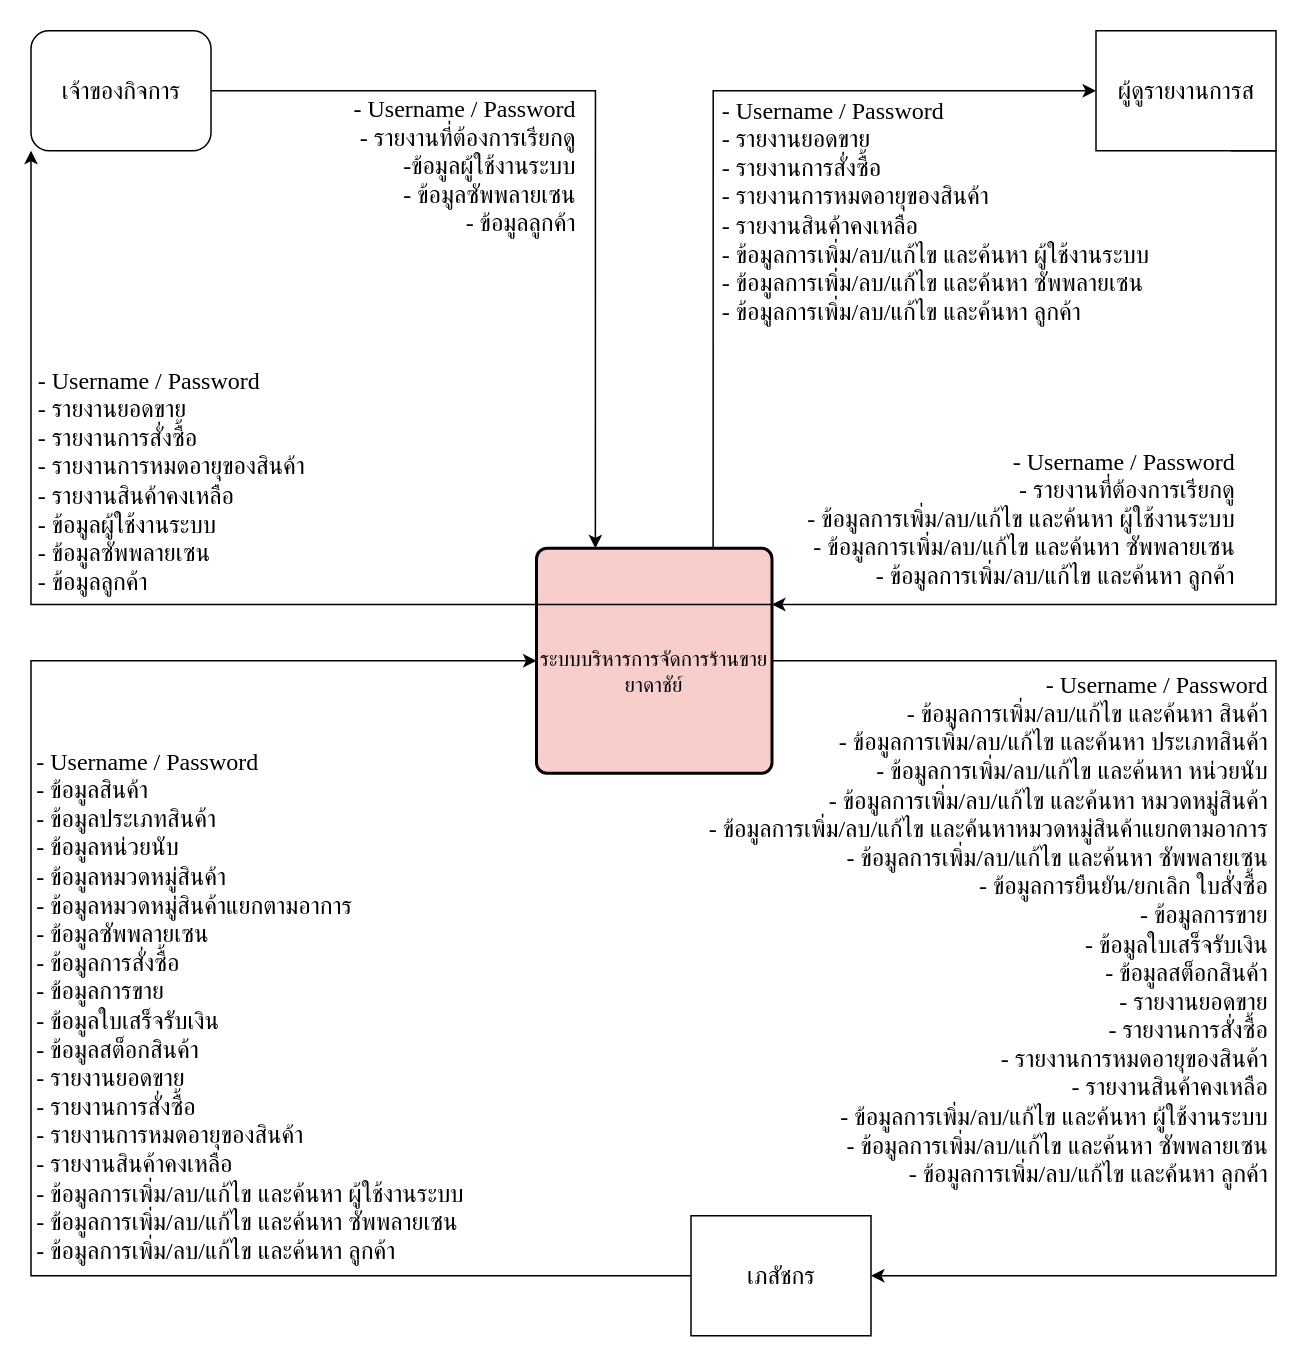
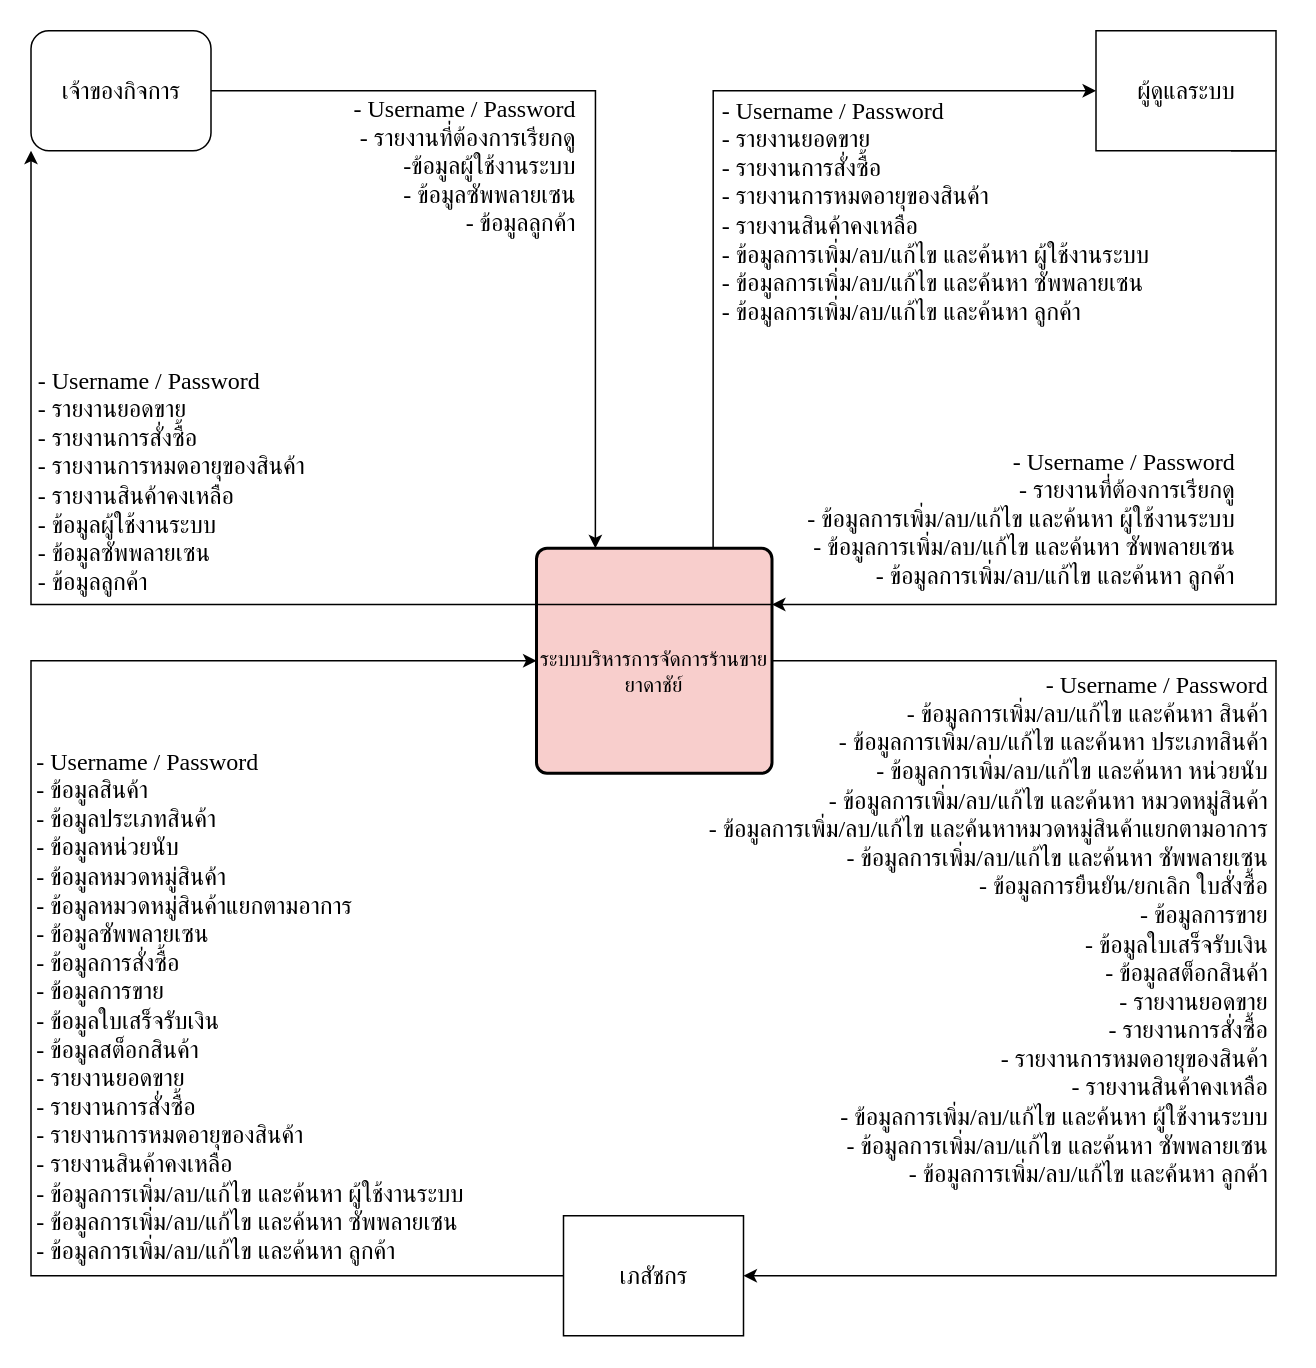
- <mxCell id="10" value="ผู้ดูรายงานการส" style="html=1;dashed=0;whitespace=wrap;shadow=0;glass=0;labelBackgroundColor=none;labelBorderColor=none;sketch=0;fontFamily=Tahoma;fontSize=16;fontColor=default;" vertex="1" parent="1"><mxGeometry x="730" y="20" width="120" height="80" as="geometry" /></mxCell>
+ <mxCell id="10" value="ผู้ดูแลระบบ" style="html=1;dashed=0;whitespace=wrap;shadow=0;glass=0;labelBackgroundColor=none;labelBorderColor=none;sketch=0;fontFamily=Tahoma;fontSize=16;fontColor=default;" vertex="1" parent="1"><mxGeometry x="730" y="20" width="120" height="80" as="geometry" /></mxCell>
- <mxCell id="12" value="เภสัชกร" style="html=1;dashed=0;whitespace=wrap;shadow=0;glass=0;labelBackgroundColor=none;labelBorderColor=none;sketch=0;fontFamily=Tahoma;fontSize=16;fontColor=default;" vertex="1" parent="1"><mxGeometry x="460" y="810" width="120" height="80" as="geometry" /></mxCell>
+ <mxCell id="12" value="เภสัชกร" style="html=1;dashed=0;whitespace=wrap;shadow=0;glass=0;labelBackgroundColor=none;labelBorderColor=none;sketch=0;fontFamily=Tahoma;fontSize=16;fontColor=default;" vertex="1" parent="1"><mxGeometry x="375" y="810" width="120" height="80" as="geometry" /></mxCell>
